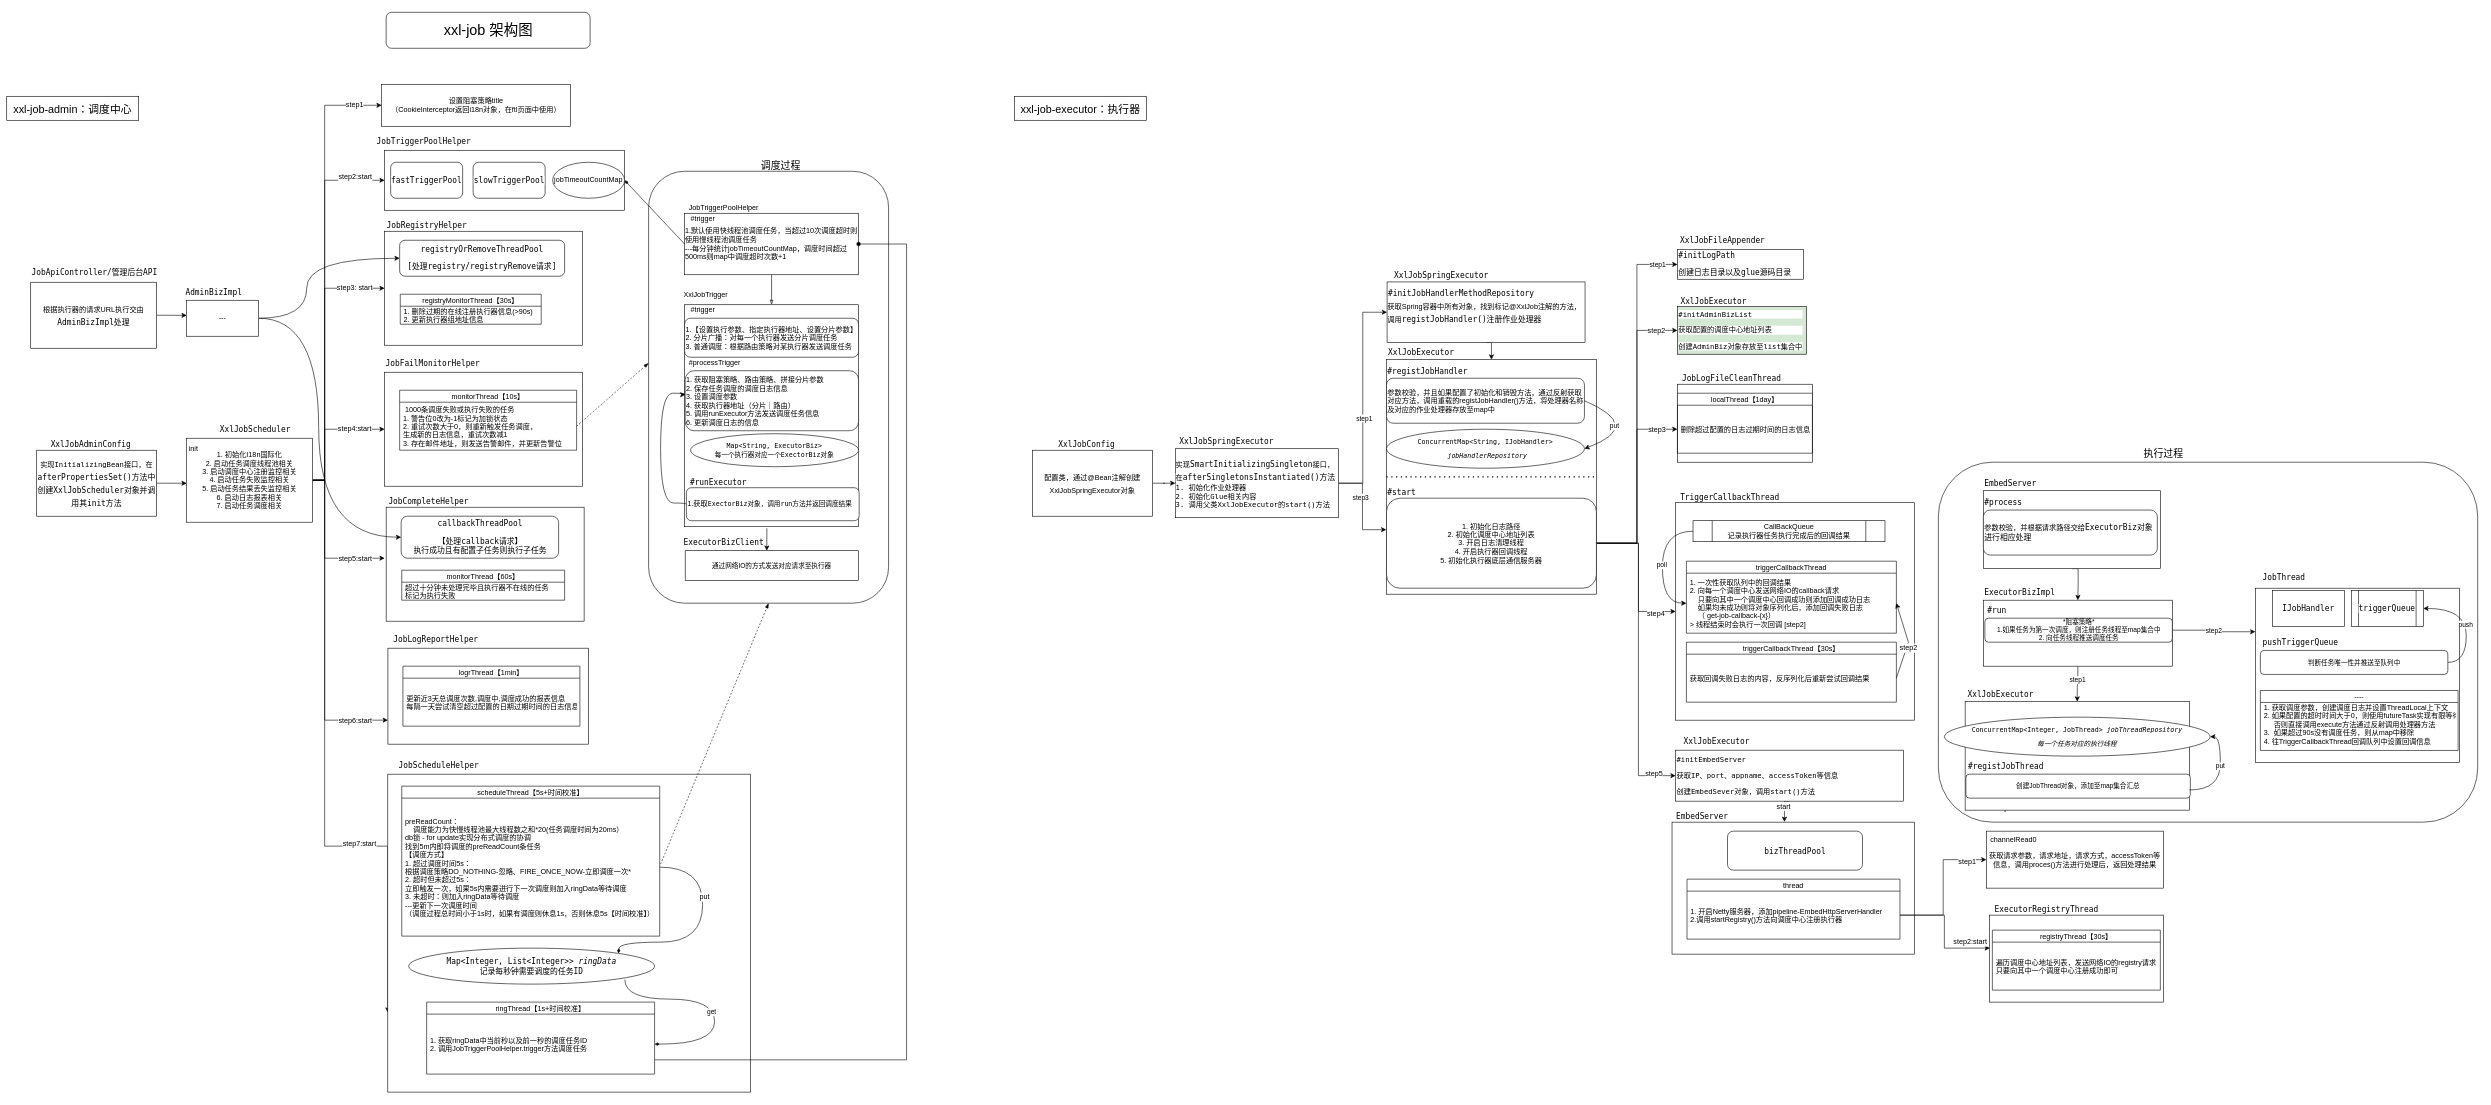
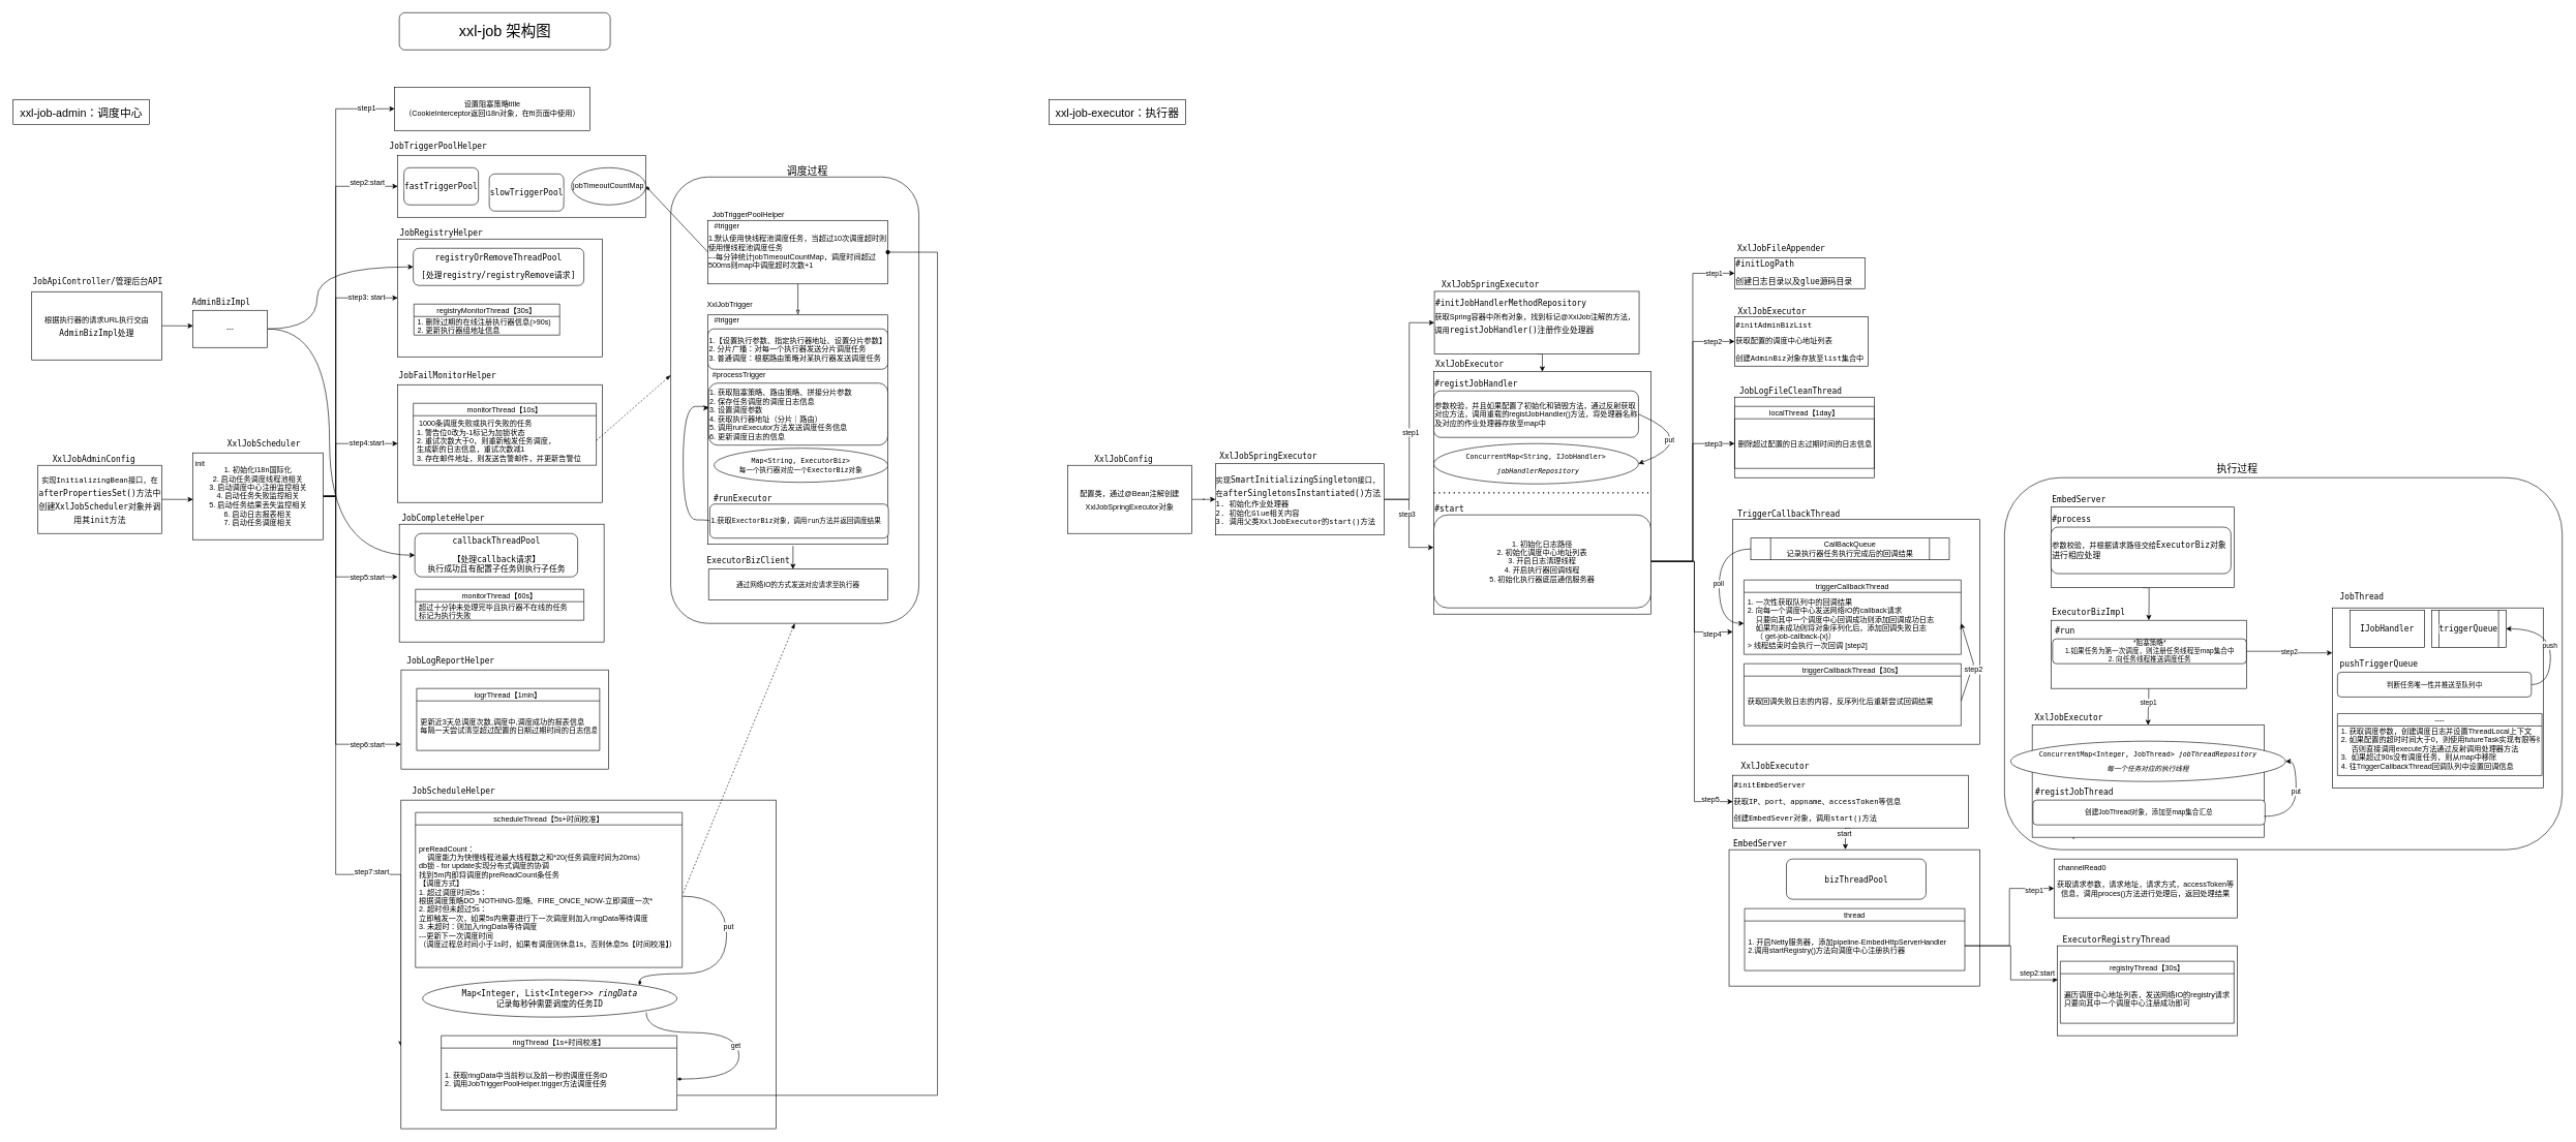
- <mxCell id="8" value="&lt;font style=&quot;font-size: 18px;&quot;&gt;xxl-job-admin：调度中心&lt;br&gt;&lt;/font&gt;" style="rounded=0;whiteSpace=wrap;html=1;fontSize=24;" parent="1" vertex="1"><mxGeometry x="10" y="160" width="220" height="40" as="geometry" /></mxCell>
+ <mxCell id="8" value="&lt;font style=&quot;font-size: 18px;&quot;&gt;xxl-job-admin：调度中心&lt;br&gt;&lt;/font&gt;" style="rounded=0;whiteSpace=wrap;html=1;fontSize=24;" parent="1" vertex="1"><mxGeometry x="20" y="160" width="220" height="40" as="geometry" /></mxCell>
- <mxCell id="28" value="&lt;pre style=&quot;background-color: rgb(255, 255, 255); font-family: &amp;quot;JetBrains Mono&amp;quot;, monospace; font-size: 9.8pt;&quot;&gt;&lt;pre style=&quot;font-family: &amp;quot;JetBrains Mono&amp;quot;, monospace; font-size: 9.8pt;&quot;&gt;slowTriggerPool&lt;/pre&gt;&lt;/pre&gt;" style="rounded=1;whiteSpace=wrap;html=1;fontSize=12;" parent="1" vertex="1"><mxGeometry x="787.5" y="270" width="120" height="60" as="geometry" /></mxCell>
+ <mxCell id="28" value="&lt;pre style=&quot;background-color: rgb(255, 255, 255); font-family: &amp;quot;JetBrains Mono&amp;quot;, monospace; font-size: 9.8pt;&quot;&gt;&lt;pre style=&quot;font-family: &amp;quot;JetBrains Mono&amp;quot;, monospace; font-size: 9.8pt;&quot;&gt;slowTriggerPool&lt;/pre&gt;&lt;/pre&gt;" style="rounded=1;whiteSpace=wrap;html=1;fontSize=12;" parent="1" vertex="1"><mxGeometry x="787.5" y="280" width="120" height="60" as="geometry" /></mxCell>
- <mxCell id="118" value="&lt;p style=&quot;line-height: 1;&quot;&gt;&lt;/p&gt;&lt;pre style=&quot;background-color: rgb(255, 255, 255); font-family: &amp;quot;JetBrains Mono&amp;quot;, monospace; font-size: 12px;&quot;&gt;&lt;font style=&quot;font-size: 12px;&quot;&gt;#initAdminBizList&lt;/font&gt;&lt;/pre&gt;&lt;pre style=&quot;background-color: rgb(255, 255, 255); font-family: &amp;quot;JetBrains Mono&amp;quot;, monospace; font-size: 12px;&quot;&gt;&lt;font style=&quot;font-size: 12px;&quot;&gt;获取配置的调度中心地址列表&lt;/font&gt;&lt;/pre&gt;&lt;pre style=&quot;background-color: rgb(255, 255, 255); font-family: &amp;quot;JetBrains Mono&amp;quot;, monospace; font-size: 12px;&quot;&gt;&lt;font style=&quot;font-size: 12px;&quot;&gt;创建AdminBiz对象存放至list集合中&lt;/font&gt;&lt;/pre&gt;&lt;p&gt;&lt;/p&gt;" style="rounded=0;whiteSpace=wrap;html=1;fontSize=20;align=left;fillColor=#d5e8d4;" parent="1" vertex="1"><mxGeometry x="2795" y="510.5" width="215" height="79.5" as="geometry" /></mxCell>
+ <mxCell id="118" value="&lt;p style=&quot;line-height: 1;&quot;&gt;&lt;/p&gt;&lt;pre style=&quot;background-color: rgb(255, 255, 255); font-family: &amp;quot;JetBrains Mono&amp;quot;, monospace; font-size: 12px;&quot;&gt;&lt;font style=&quot;font-size: 12px;&quot;&gt;#initAdminBizList&lt;/font&gt;&lt;/pre&gt;&lt;pre style=&quot;background-color: rgb(255, 255, 255); font-family: &amp;quot;JetBrains Mono&amp;quot;, monospace; font-size: 12px;&quot;&gt;&lt;font style=&quot;font-size: 12px;&quot;&gt;获取配置的调度中心地址列表&lt;/font&gt;&lt;/pre&gt;&lt;pre style=&quot;background-color: rgb(255, 255, 255); font-family: &amp;quot;JetBrains Mono&amp;quot;, monospace; font-size: 12px;&quot;&gt;&lt;font style=&quot;font-size: 12px;&quot;&gt;创建AdminBiz对象存放至list集合中&lt;/font&gt;&lt;/pre&gt;&lt;p&gt;&lt;/p&gt;" style="rounded=0;whiteSpace=wrap;html=1;fontSize=20;align=left;" parent="1" vertex="1"><mxGeometry x="2795" y="510.5" width="215" height="79.5" as="geometry" /></mxCell>
